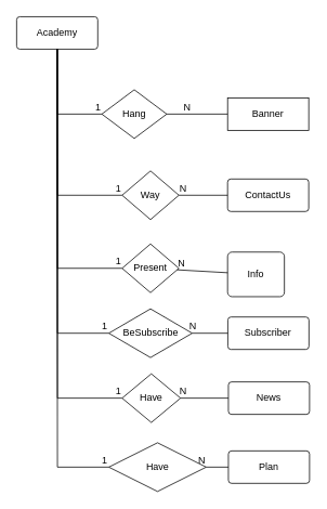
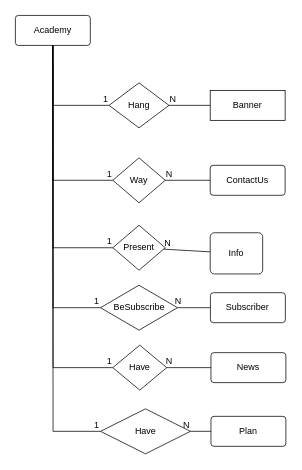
- <mxCell id="4" value="Hang" style="shape=rhombus;perimeter=rhombusPerimeter;whiteSpace=wrap;html=1;align=center;" vertex="1" parent="1"><mxGeometry x="125" y="110" width="80" height="60" as="geometry" /></mxCell>
+ <mxCell id="4" value="Hang" style="shape=rhombus;perimeter=rhombusPerimeter;whiteSpace=wrap;html=1;align=center;" vertex="1" parent="1"><mxGeometry x="145" y="110" width="80" height="60" as="geometry" /></mxCell>
